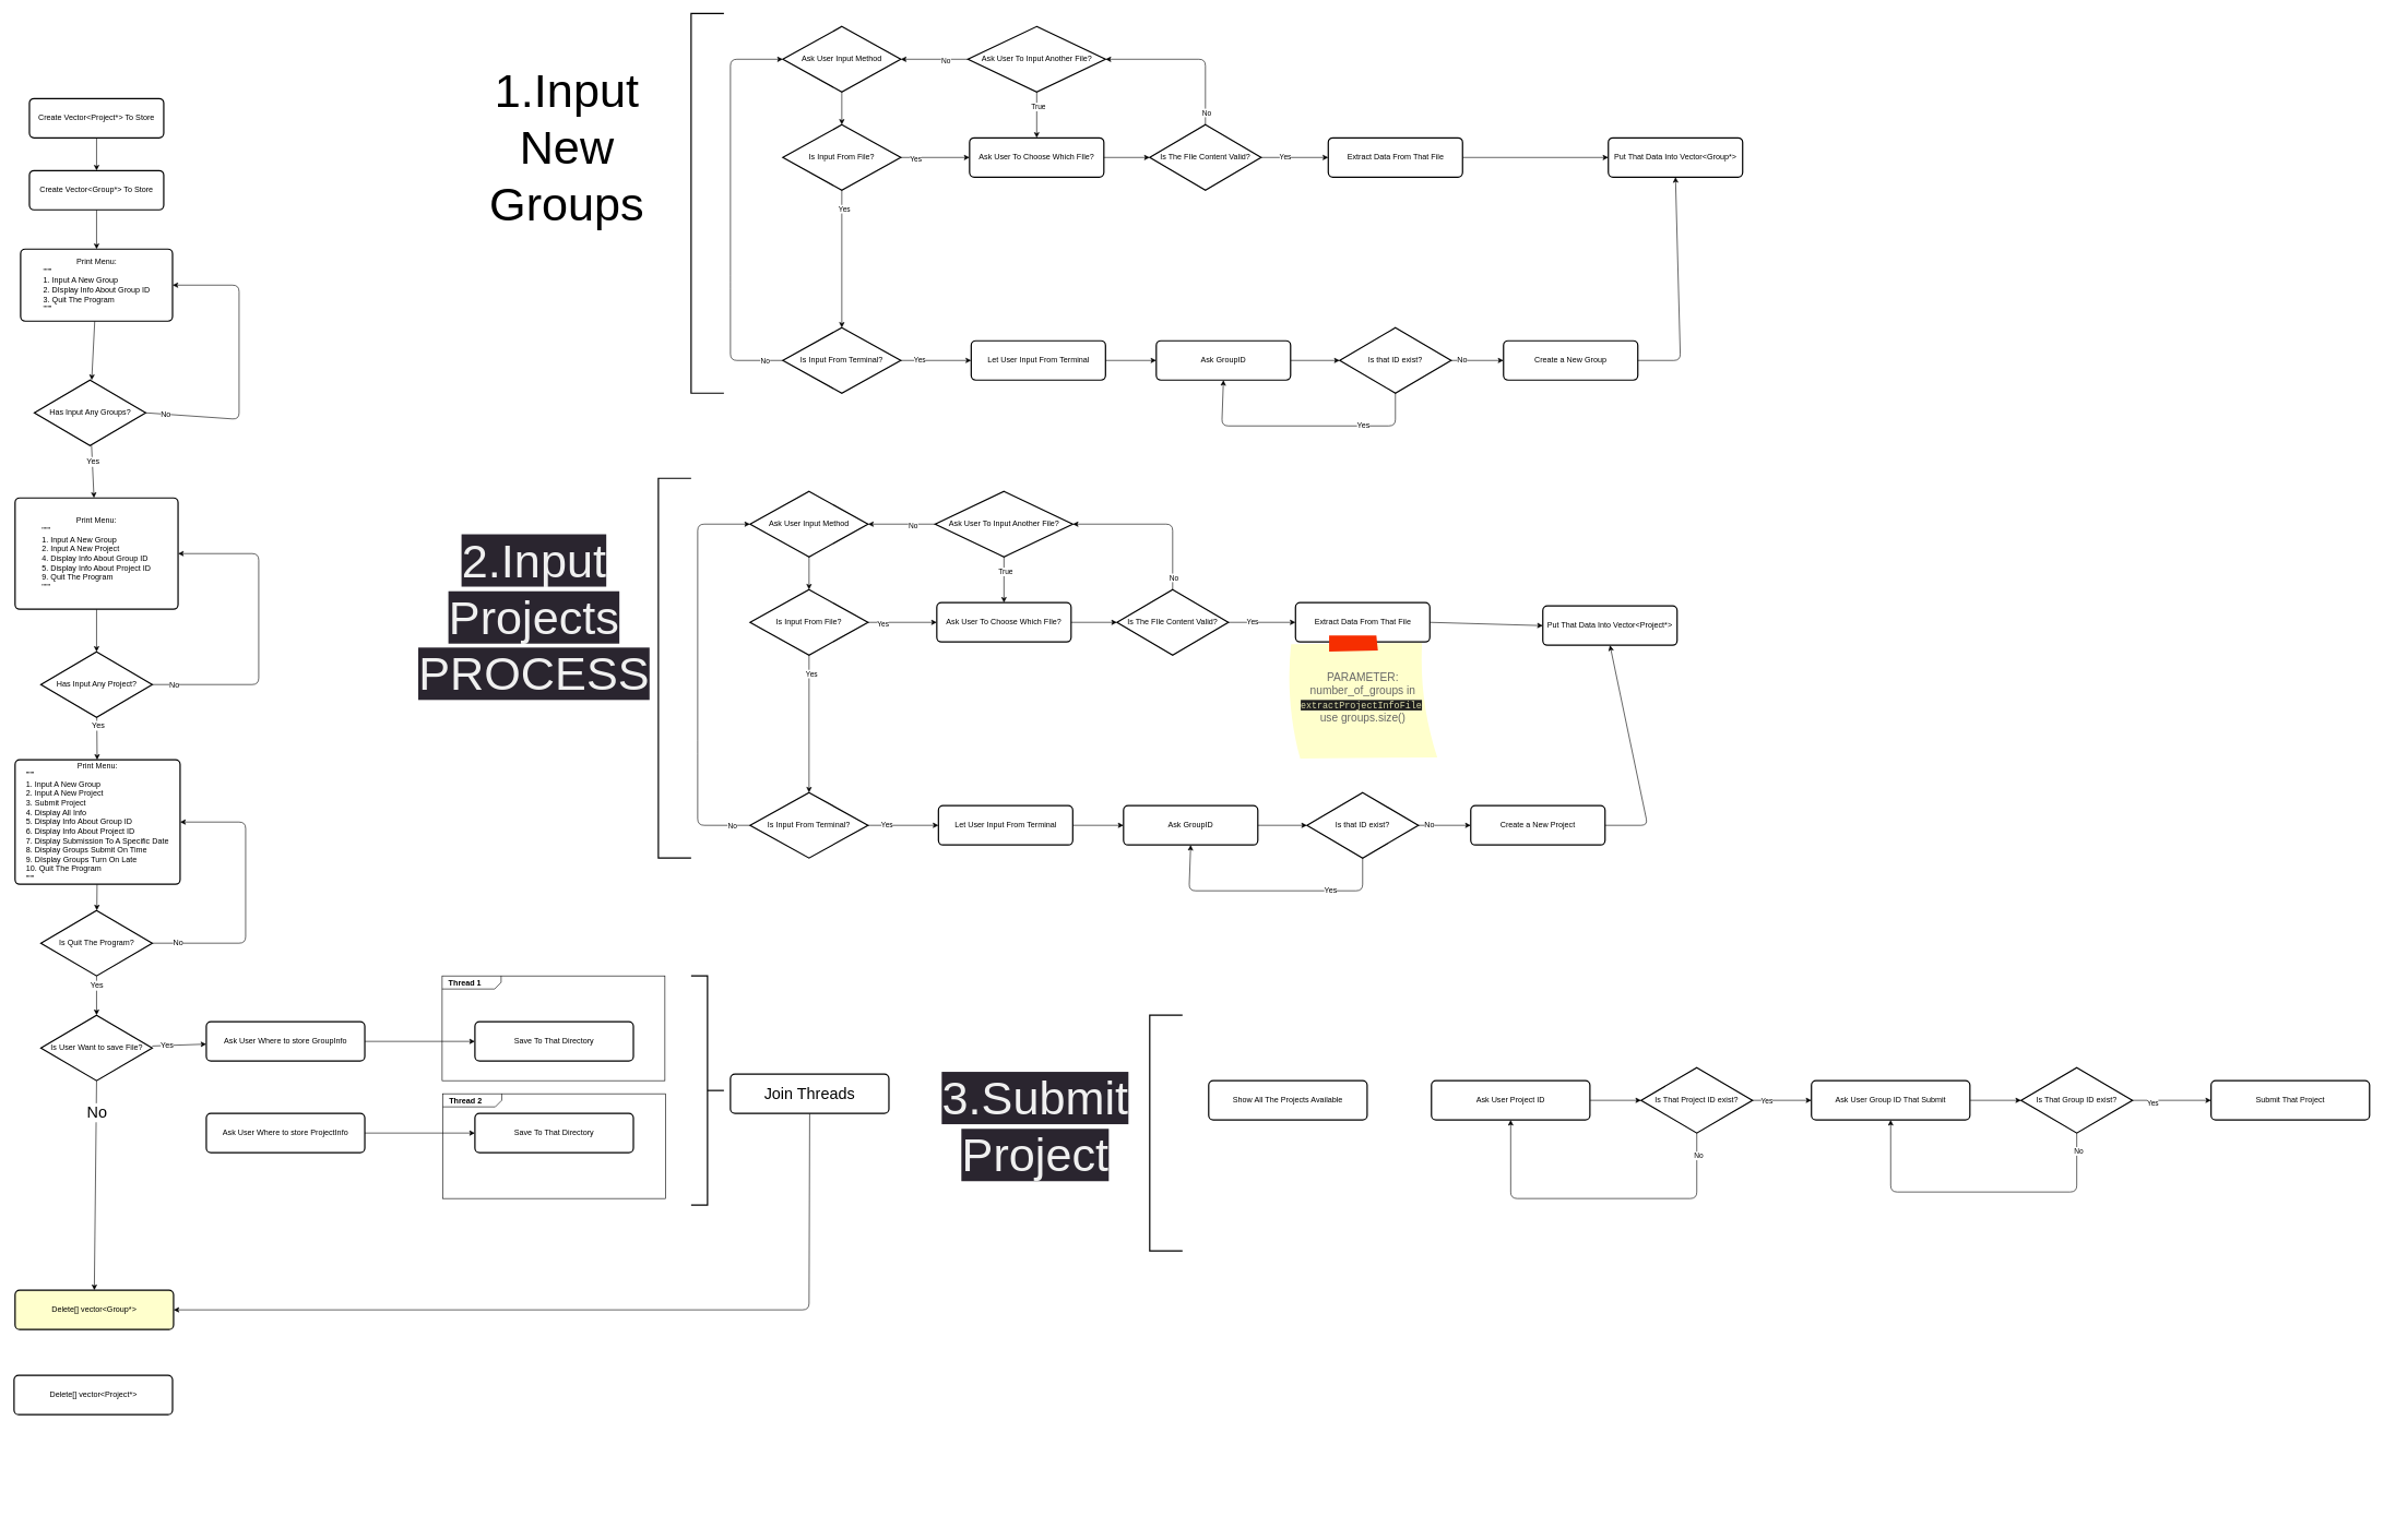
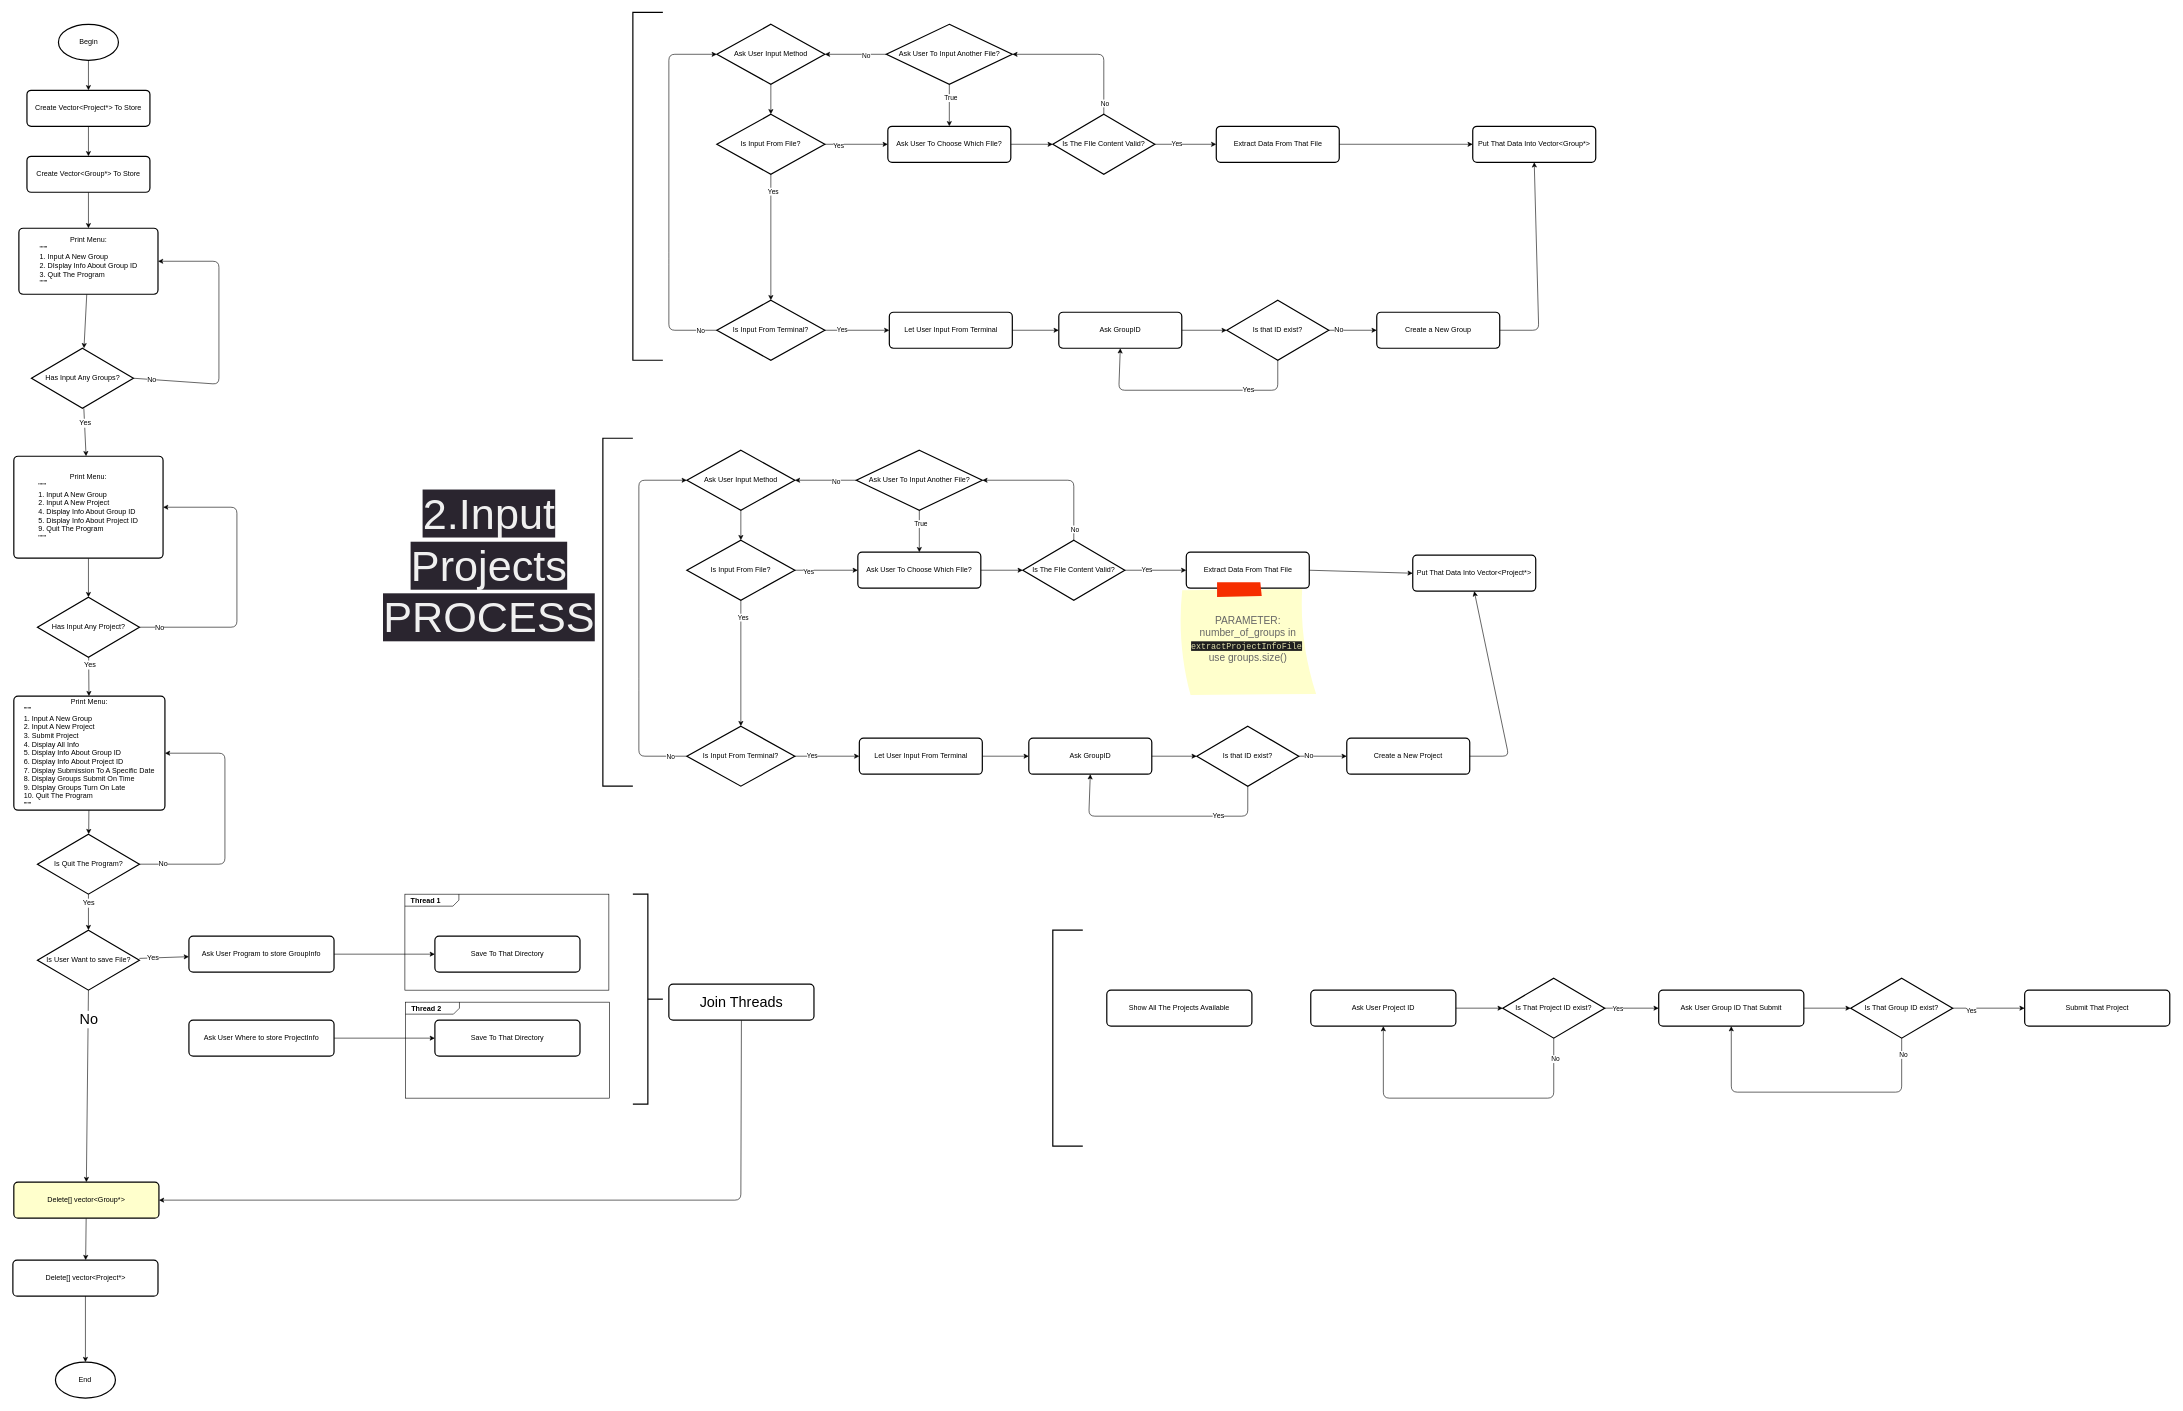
+ <mxCell id="5" value="Begin" style="strokeWidth=2;html=1;shape=mxgraph.flowchart.start_1;whiteSpace=wrap;" parent="1" vertex="1"><mxGeometry x="96.5" y="40" width="100" height="60" as="geometry" /></mxCell>
+ <mxCell id="4" value="" style="edgeStyle=none;html=1;fontSize=72;" parent="1" source="5" target="10" edge="1"><mxGeometry relative="1" as="geometry" /></mxCell>
- <mxCell id="46" value="&lt;font style=&quot;font-size: 72px;&quot;&gt;1.Input&lt;br&gt;New&lt;br&gt;Groups&lt;br&gt;&lt;/font&gt;" style="text;html=1;align=center;verticalAlign=middle;resizable=0;points=[];autosize=1;strokeColor=none;fillColor=none;" parent="18" vertex="1"><mxGeometry x="60" y="70" width="260" height="270" as="geometry" /></mxCell>
- <mxCell id="120" value="Ask User Where to store GroupInfo" style="rounded=1;whiteSpace=wrap;html=1;absoluteArcSize=1;arcSize=14;strokeWidth=2;" parent="1" vertex="1"><mxGeometry x="314" y="1560" width="241.88" height="60" as="geometry" /></mxCell>
+ <mxCell id="120" value="Ask User Program to store GroupInfo" style="rounded=1;whiteSpace=wrap;html=1;absoluteArcSize=1;arcSize=14;strokeWidth=2;" parent="1" vertex="1"><mxGeometry x="314" y="1560" width="241.88" height="60" as="geometry" /></mxCell>
- <mxCell id="136" value="&lt;br&gt;&lt;span style=&quot;color: rgb(240, 240, 240); font-family: Helvetica; font-size: 72px; font-style: normal; font-variant-ligatures: normal; font-variant-caps: normal; font-weight: 400; letter-spacing: normal; orphans: 2; text-align: center; text-indent: 0px; text-transform: none; widows: 2; word-spacing: 0px; -webkit-text-stroke-width: 0px; background-color: rgb(42, 37, 47); text-decoration-thickness: initial; text-decoration-style: initial; text-decoration-color: initial; float: none; display: inline !important;&quot;&gt;3.Submit&lt;/span&gt;&lt;br style=&quot;border-color: rgb(0, 0, 0); color: rgb(240, 240, 240); font-family: Helvetica; font-size: 72px; font-style: normal; font-variant-ligatures: normal; font-variant-caps: normal; font-weight: 400; letter-spacing: normal; orphans: 2; text-align: center; text-indent: 0px; text-transform: none; widows: 2; word-spacing: 0px; -webkit-text-stroke-width: 0px; background-color: rgb(42, 37, 47); text-decoration-thickness: initial; text-decoration-style: initial; text-decoration-color: initial;&quot;&gt;&lt;span style=&quot;color: rgb(240, 240, 240); font-family: Helvetica; font-size: 72px; font-style: normal; font-variant-ligatures: normal; font-variant-caps: normal; font-weight: 400; letter-spacing: normal; orphans: 2; text-align: center; text-indent: 0px; text-transform: none; widows: 2; word-spacing: 0px; -webkit-text-stroke-width: 0px; background-color: rgb(42, 37, 47); text-decoration-thickness: initial; text-decoration-style: initial; text-decoration-color: initial; float: none; display: inline !important;&quot;&gt;Project&lt;/span&gt;&lt;br style=&quot;border-color: rgb(0, 0, 0); color: rgb(240, 240, 240); font-family: Helvetica; font-size: 72px; font-style: normal; font-variant-ligatures: normal; font-variant-caps: normal; font-weight: 400; letter-spacing: normal; orphans: 2; text-align: center; text-indent: 0px; text-transform: none; widows: 2; word-spacing: 0px; -webkit-text-stroke-width: 0px; background-color: rgb(42, 37, 47); text-decoration-thickness: initial; text-decoration-style: initial; text-decoration-color: initial;&quot;&gt;&lt;br&gt;" style="text;html=1;align=center;verticalAlign=middle;resizable=0;points=[];autosize=1;strokeColor=none;fillColor=none;" vertex="1" parent="1"><mxGeometry x="1424" y="1610" width="310" height="220" as="geometry" /></mxCell>
+ <mxCell id="115" value="" style="edgeStyle=none;html=1;fontSize=24;" parent="1" source="116" target="118" edge="1"><mxGeometry relative="1" as="geometry" /></mxCell>
+ <mxCell id="117" value="" style="edgeStyle=none;html=1;fontSize=24;" parent="1" source="118" target="6" edge="1"><mxGeometry relative="1" as="geometry" /></mxCell>
+ <mxCell id="6" value="End" style="strokeWidth=2;html=1;shape=mxgraph.flowchart.start_1;whiteSpace=wrap;" parent="1" vertex="1"><mxGeometry x="91.49" y="2270" width="100" height="60" as="geometry" /></mxCell>
